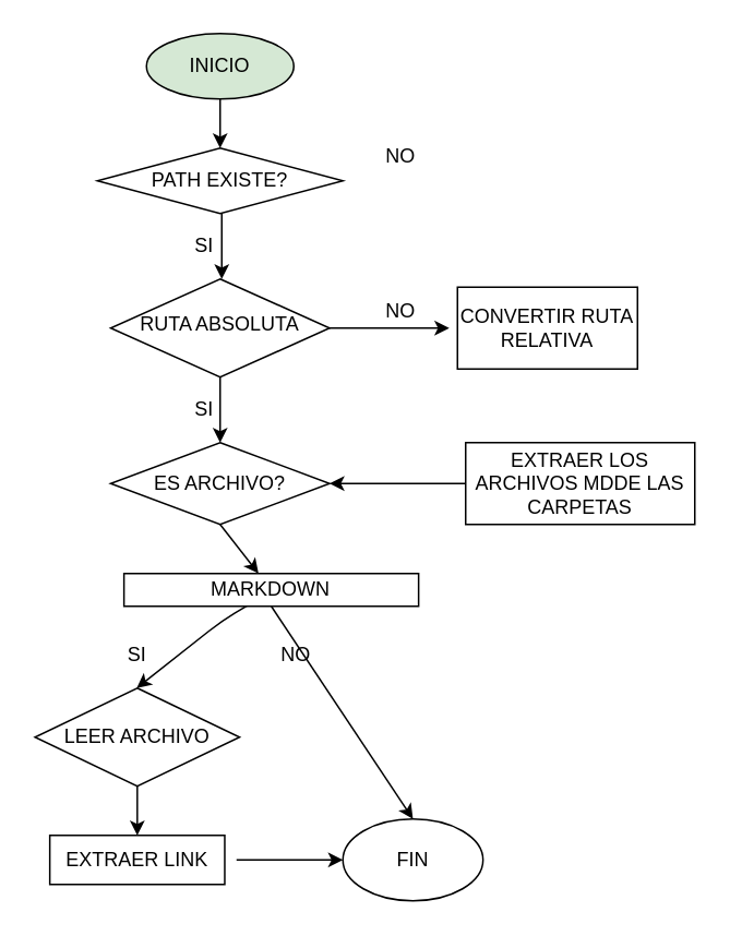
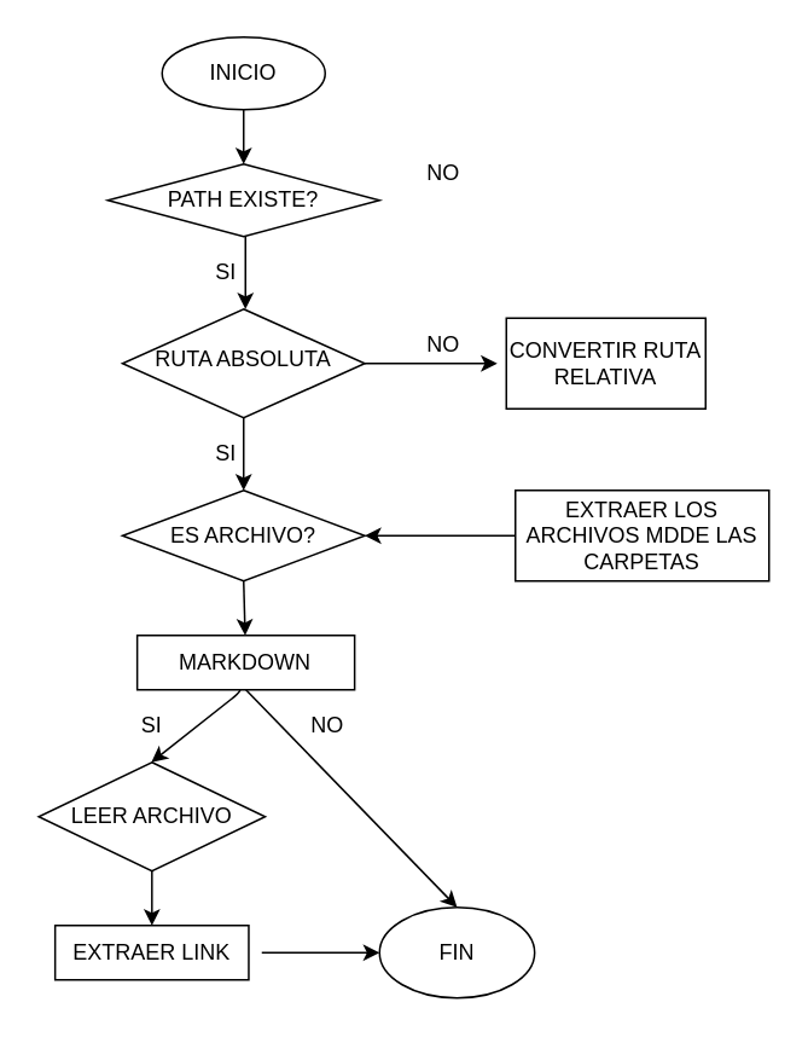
- <mxCell id="2" value="INICIO" style="ellipse;whiteSpace=wrap;html=1;fillColor=#d5e8d4;" vertex="1" parent="1"><mxGeometry x="89" y="20" width="90" height="40" as="geometry" /></mxCell>
+ <mxCell id="2" value="INICIO" style="ellipse;whiteSpace=wrap;html=1;" vertex="1" parent="1"><mxGeometry x="89" y="20" width="90" height="40" as="geometry" /></mxCell>
- <mxCell id="16" value="MARKDOWN" style="rounded=0;whiteSpace=wrap;html=1;" vertex="1" parent="1"><mxGeometry x="75.26" y="350" width="180" height="20" as="geometry" /></mxCell>
+ <mxCell id="16" value="MARKDOWN" style="rounded=0;whiteSpace=wrap;html=1;" vertex="1" parent="1"><mxGeometry x="75.26" y="350" width="120" height="30" as="geometry" /></mxCell>
